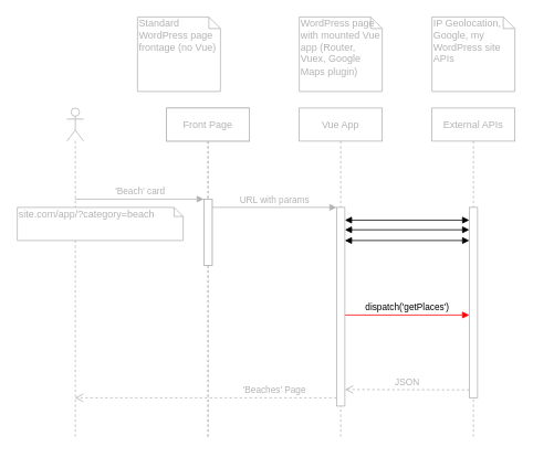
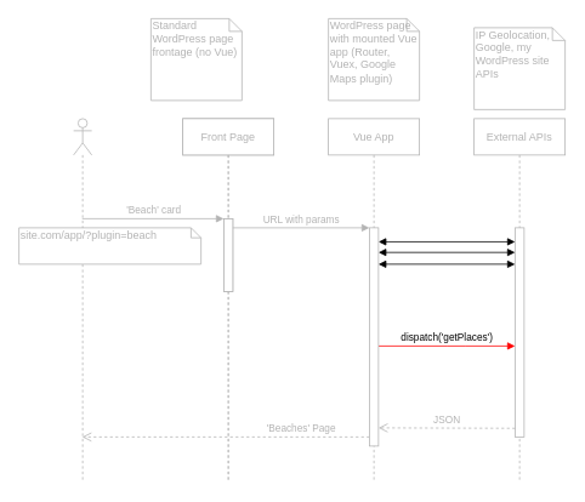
- <mxCell id="2" value="IP Geolocation, Google, my WordPress site APIs" style="shape=note;whiteSpace=wrap;html=1;size=14;verticalAlign=top;align=left;spacingTop=-6;strokeColor=#B3B3B3;fontColor=#B3B3B3;" parent="1" vertex="1"><mxGeometry x="520" y="20" width="100" height="90" as="geometry" /></mxCell>
+ <mxCell id="2" value="IP Geolocation, Google, my WordPress site APIs" style="shape=note;whiteSpace=wrap;html=1;size=14;verticalAlign=top;align=left;spacingTop=-6;strokeColor=#B3B3B3;fontColor=#B3B3B3;" parent="1" vertex="1"><mxGeometry x="520" y="30" width="100" height="90" as="geometry" /></mxCell>
- <mxCell id="12" value="site.com/app/?category=beach" style="shape=note;whiteSpace=wrap;html=1;size=11;verticalAlign=top;align=left;spacingTop=-6;strokeColor=#B3B3B3;fontColor=#B3B3B3;" parent="1" vertex="1"><mxGeometry x="20" y="250" width="200" height="40" as="geometry" /></mxCell>
+ <mxCell id="12" value="site.com/app/?plugin=beach" style="shape=note;whiteSpace=wrap;html=1;size=11;verticalAlign=top;align=left;spacingTop=-6;strokeColor=#B3B3B3;fontColor=#B3B3B3;" parent="1" vertex="1"><mxGeometry x="20" y="250" width="200" height="40" as="geometry" /></mxCell>
